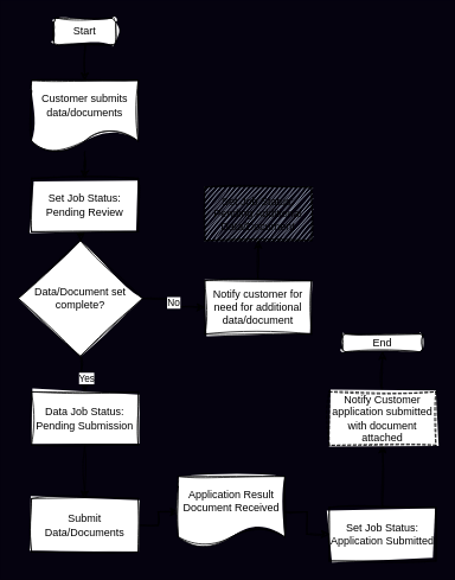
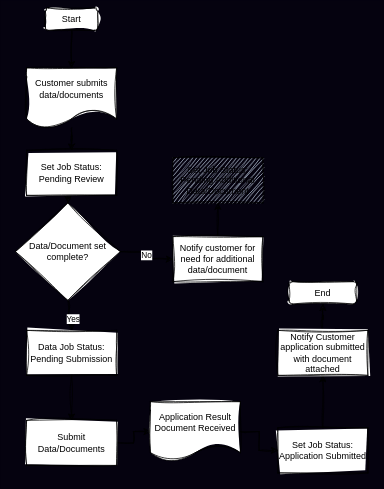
- <mxCell id="3" value="Start" style="rounded=1;whiteSpace=wrap;html=1;sketch=1;curveFitting=1;jiggle=2;" parent="1" vertex="1"><mxGeometry x="60" y="20" width="70" height="30" as="geometry" /></mxCell>
+ <mxCell id="3" value="Start" style="rounded=1;whiteSpace=wrap;html=1;sketch=1;curveFitting=1;jiggle=2;" parent="1" vertex="1"><mxGeometry x="60" y="10" width="70" height="30" as="geometry" /></mxCell>
- <mxCell id="25" value="End" style="rounded=1;whiteSpace=wrap;html=1;sketch=1;curveFitting=1;jiggle=2;" parent="1" vertex="1"><mxGeometry x="385" y="375" width="90" height="20" as="geometry" /></mxCell>
+ <mxCell id="25" value="End" style="rounded=1;whiteSpace=wrap;html=1;sketch=1;curveFitting=1;jiggle=2;" parent="1" vertex="1"><mxGeometry x="385" y="375" width="90" height="30" as="geometry" /></mxCell>
- <mxCell id="24" value="Notify Customer application submitted with document attached" style="rounded=0;whiteSpace=wrap;html=1;sketch=1;curveFitting=1;jiggle=2;dashed=1;" parent="1" vertex="1"><mxGeometry x="370" y="440" width="120" height="60" as="geometry" /></mxCell>
+ <mxCell id="24" value="Notify Customer application submitted with document attached" style="rounded=0;whiteSpace=wrap;html=1;sketch=1;curveFitting=1;jiggle=2;" parent="1" vertex="1"><mxGeometry x="370" y="440" width="120" height="60" as="geometry" /></mxCell>
